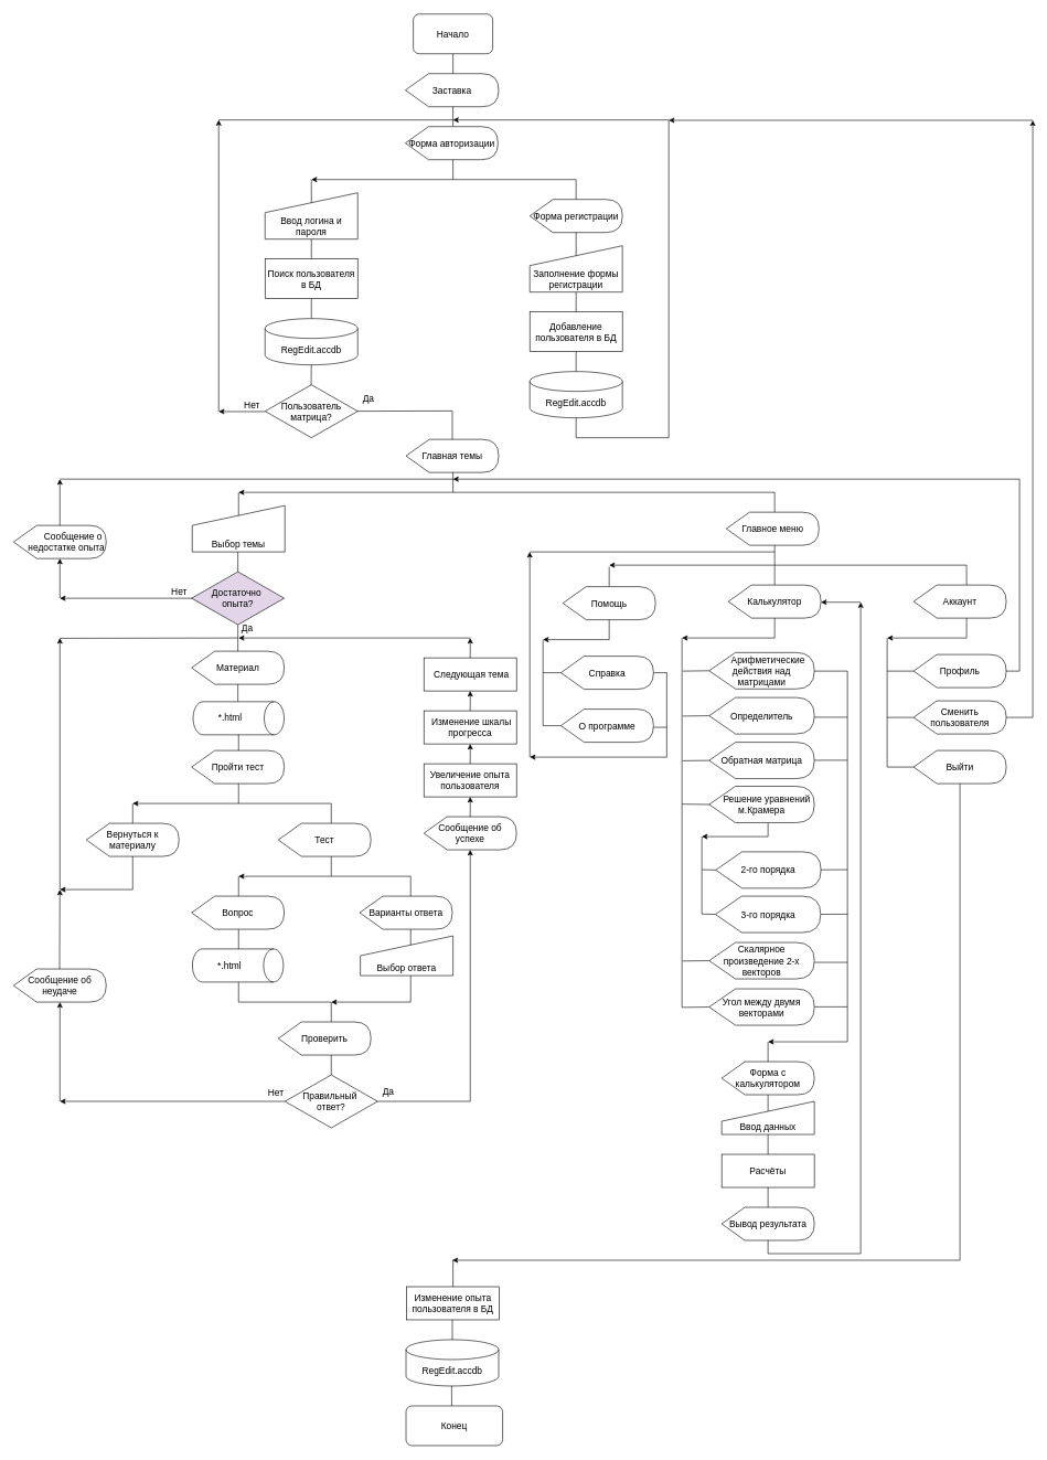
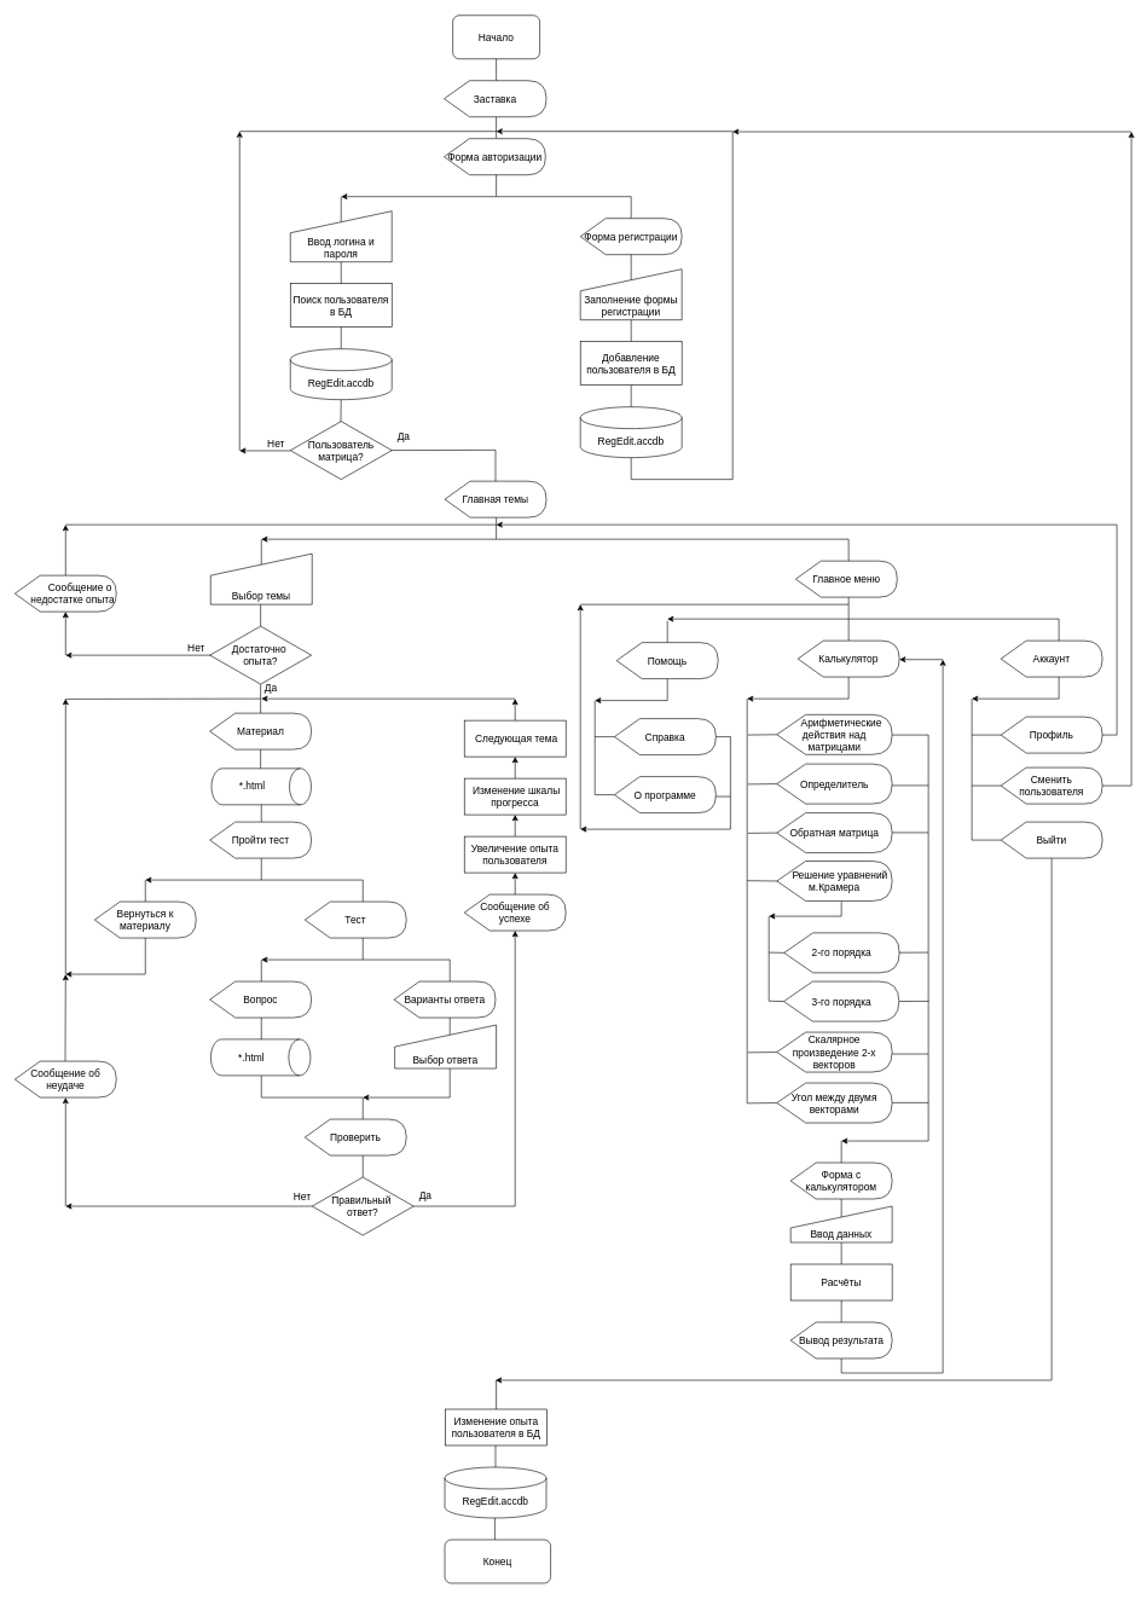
- <mxCell id="43" value="Достаточно&amp;nbsp;&lt;br&gt;опыта?" style="rhombus;whiteSpace=wrap;html=1;fontSize=14;verticalAlign=middle;fillColor=#e1d5e7;" vertex="1" parent="1"><mxGeometry x="289" y="863" width="140" height="80" as="geometry" /></mxCell>
+ <mxCell id="43" value="Достаточно&amp;nbsp;&lt;br&gt;опыта?" style="rhombus;whiteSpace=wrap;html=1;fontSize=14;verticalAlign=middle;" vertex="1" parent="1"><mxGeometry x="289" y="863" width="140" height="80" as="geometry" /></mxCell>
